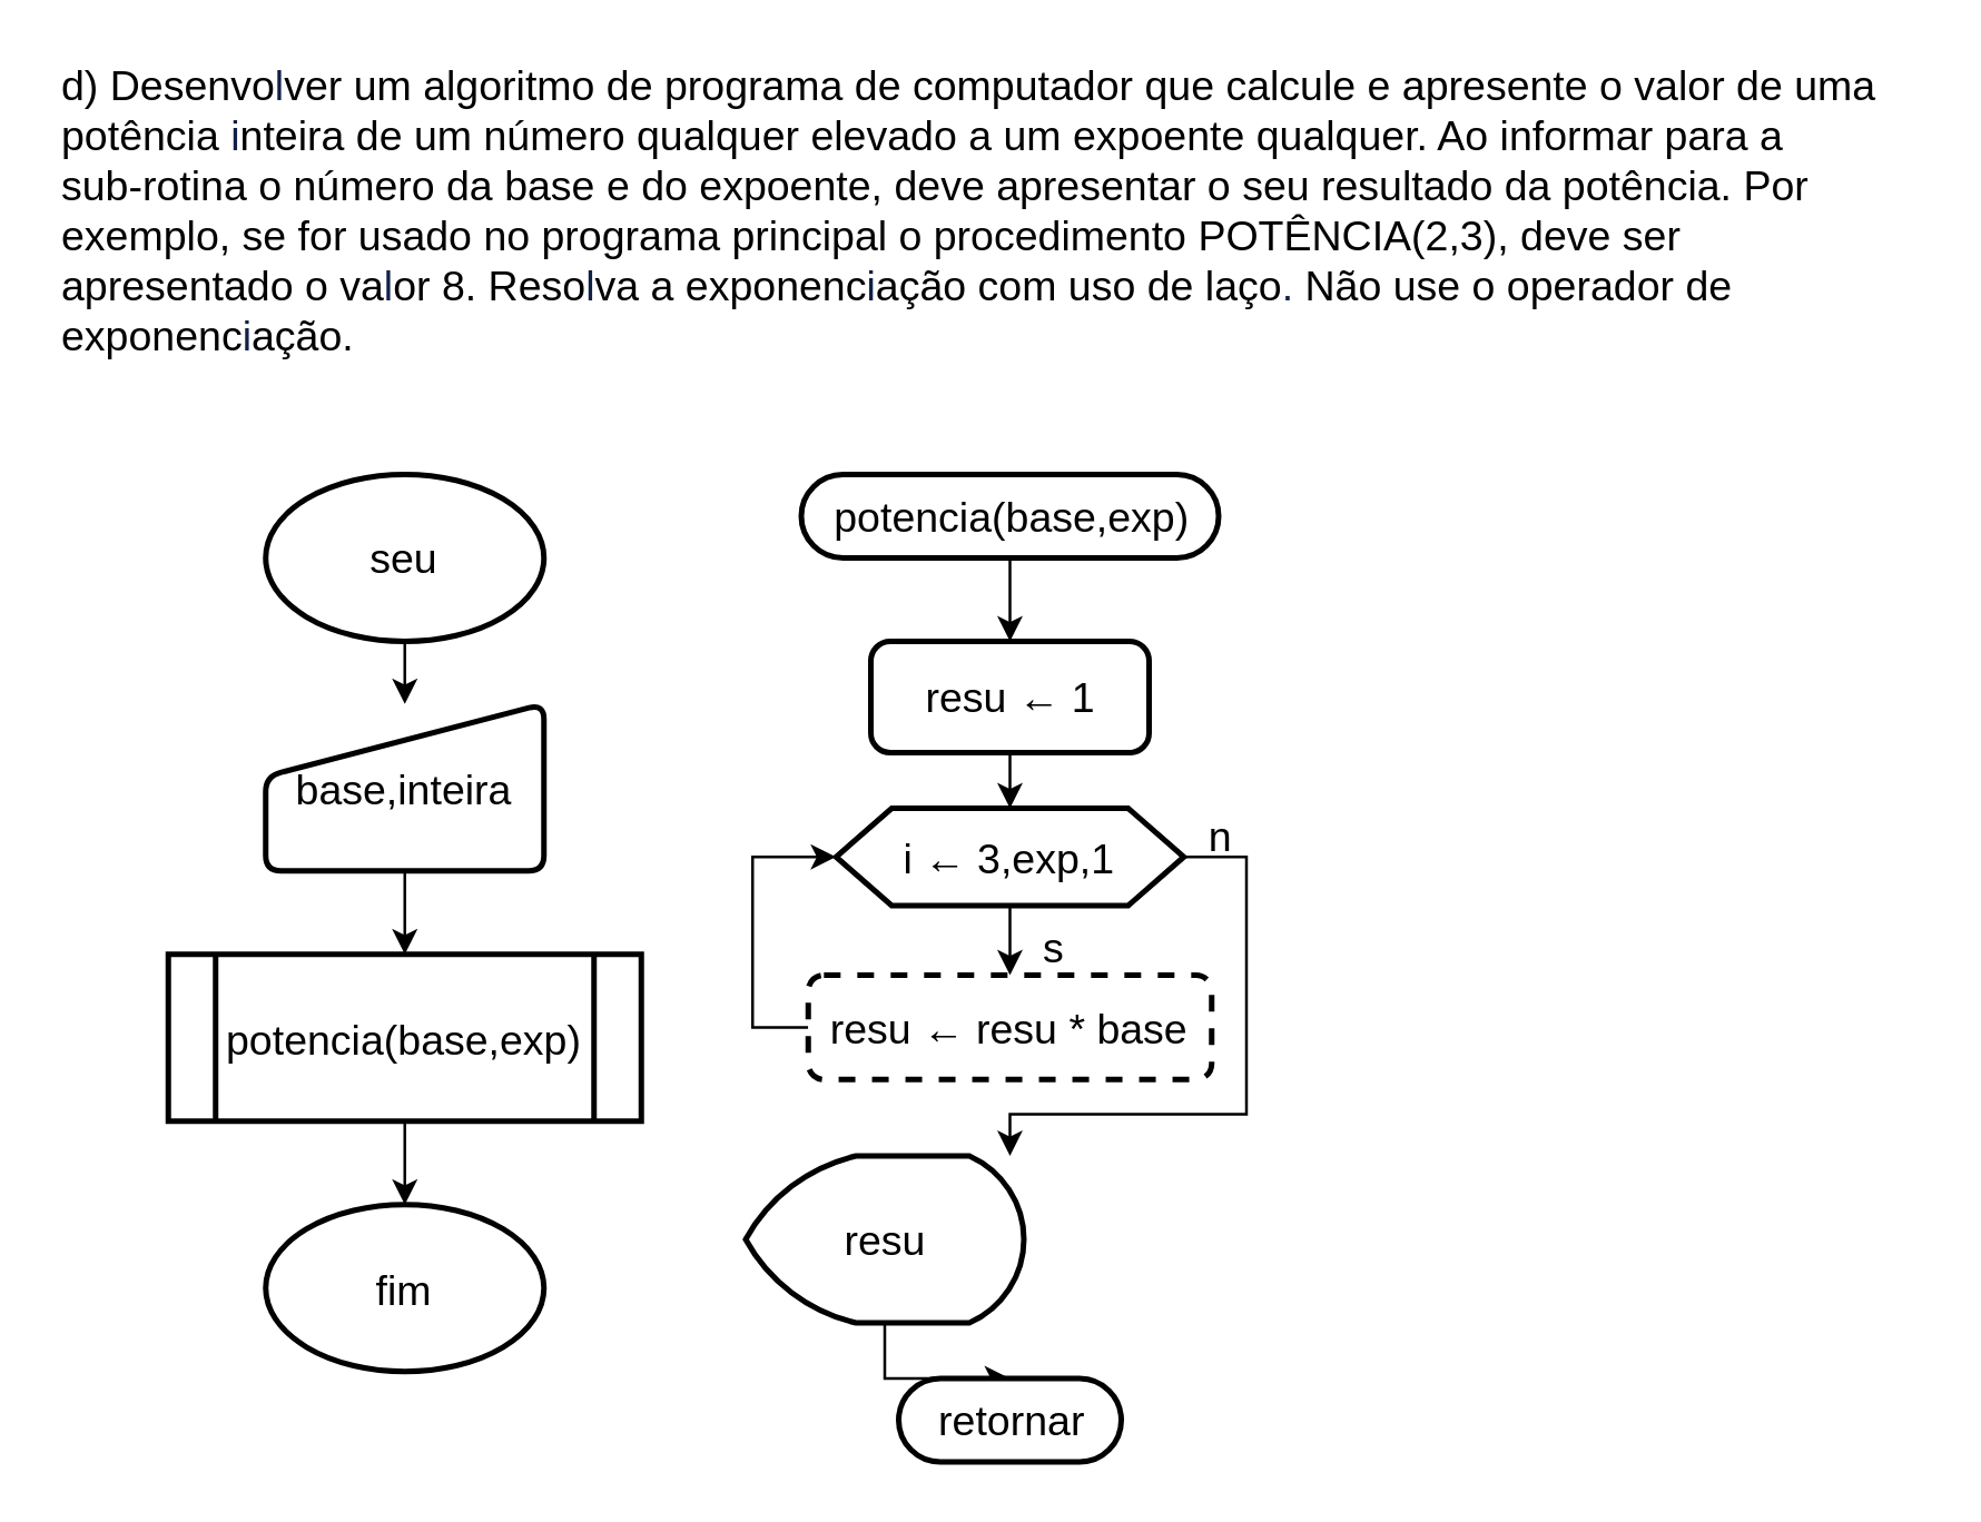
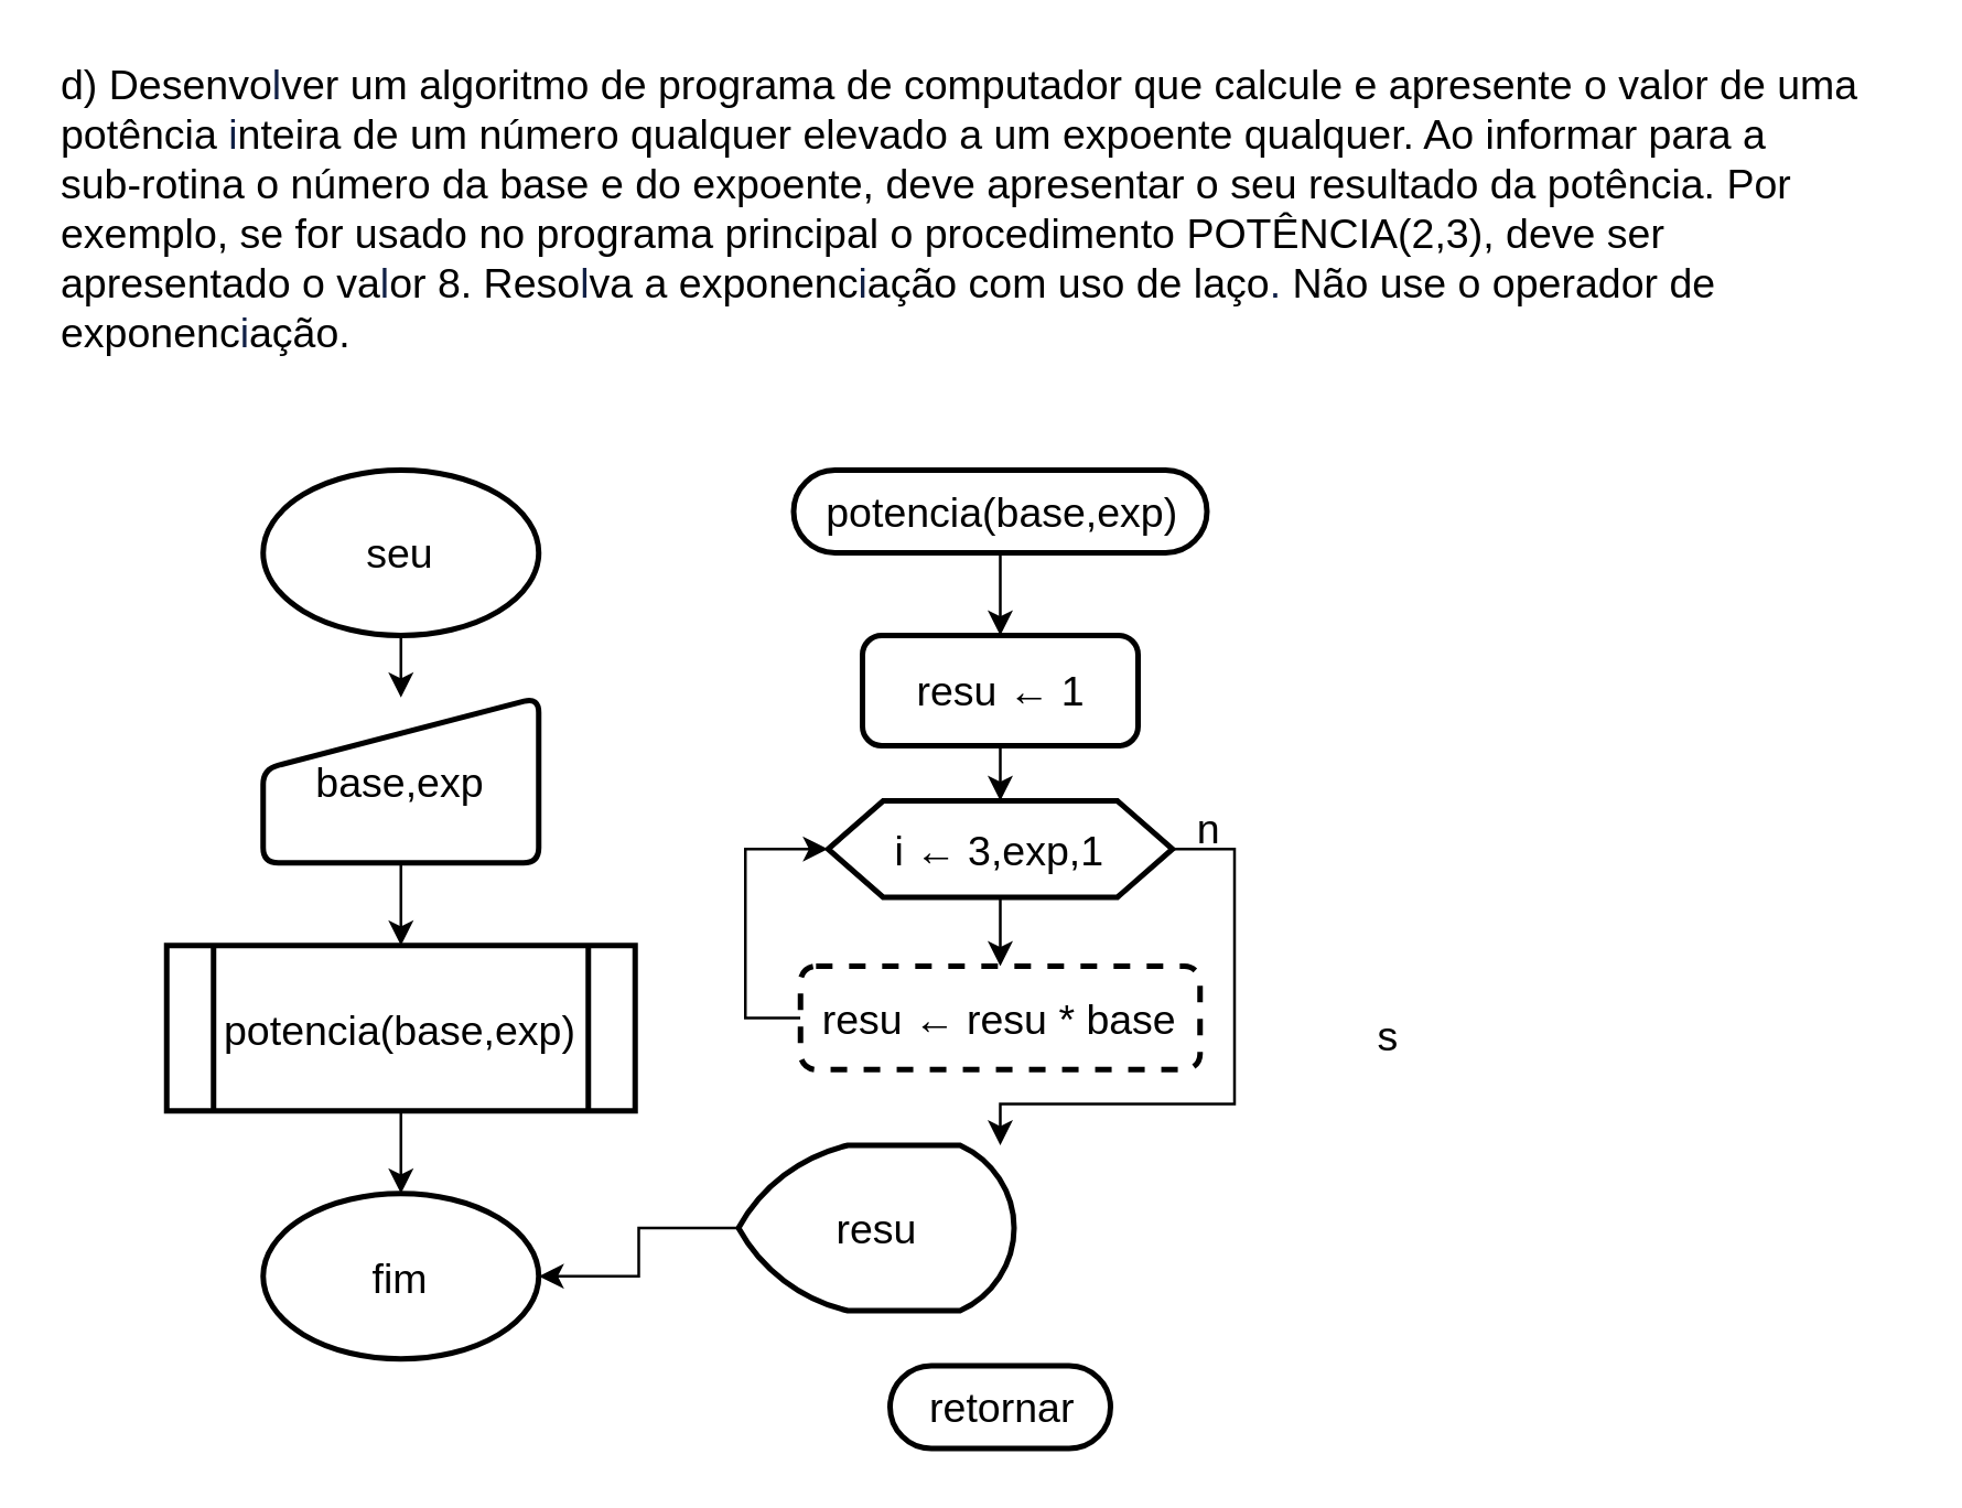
- <mxCell id="20" value="base,inteira" style="html=1;strokeWidth=2;shape=manualInput;whiteSpace=wrap;rounded=1;size=26;arcSize=11;fontSize=15;" vertex="1" parent="1"><mxGeometry x="95" y="252.5" width="100" height="60" as="geometry" /></mxCell>
+ <mxCell id="20" value="base,exp" style="html=1;strokeWidth=2;shape=manualInput;whiteSpace=wrap;rounded=1;size=26;arcSize=11;fontSize=15;" vertex="1" parent="1"><mxGeometry x="95" y="252.5" width="100" height="60" as="geometry" /></mxCell>
- <mxCell id="12" value="s" style="text;html=1;align=center;verticalAlign=middle;resizable=0;points=[];autosize=1;strokeColor=none;fillColor=none;fontSize=15;" vertex="1" parent="1"><mxGeometry x="367.5" y="330" width="20" height="20" as="geometry" /></mxCell>
+ <mxCell id="12" value="s" style="text;html=1;align=center;verticalAlign=middle;resizable=0;points=[];autosize=1;strokeColor=none;fillColor=none;fontSize=15;" vertex="1" parent="1"><mxGeometry x="492.5" y="365" width="20" height="20" as="geometry" /></mxCell>
- <mxCell id="13" value="" style="edgeStyle=orthogonalEdgeStyle;rounded=0;orthogonalLoop=1;jettySize=auto;html=1;fontSize=15;" edge="1" parent="1" source="14" target="16"><mxGeometry relative="1" as="geometry" /></mxCell>
+ <mxCell id="13" value="" style="edgeStyle=orthogonalEdgeStyle;rounded=0;orthogonalLoop=1;jettySize=auto;html=1;fontSize=15;" edge="1" parent="1" source="14" target="23"><mxGeometry relative="1" as="geometry" /></mxCell>
